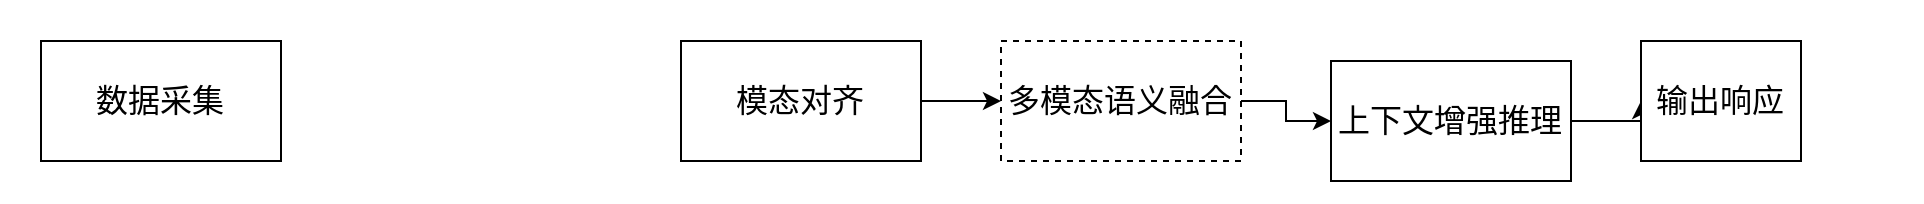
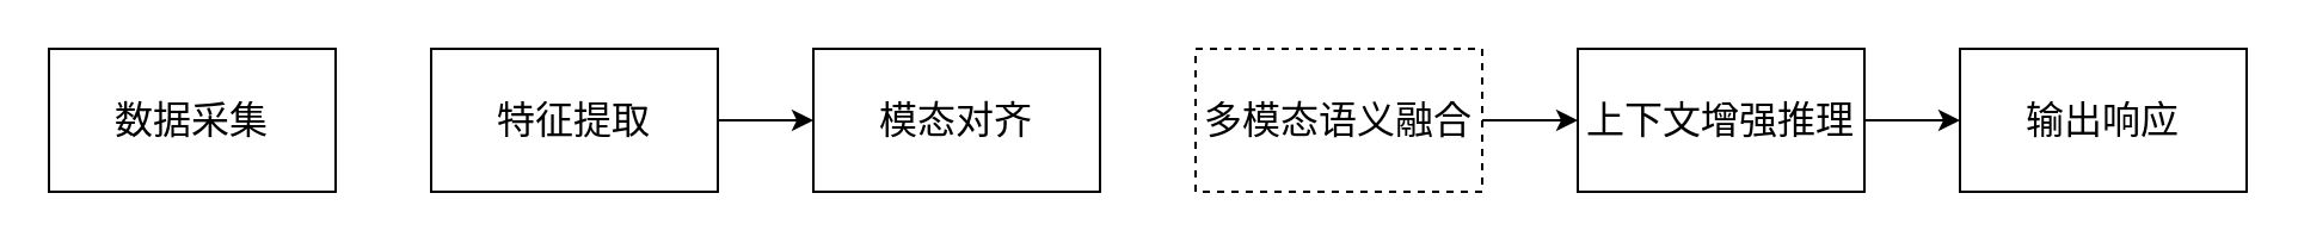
+ <mxCell id="4" value="特征提取" style="rounded=0;whiteSpace=wrap;html=1;fontSize=16;" vertex="1" parent="1"><mxGeometry x="180" y="20" width="120" height="60" as="geometry" /></mxCell>
+ <mxCell id="3" style="edgeStyle=orthogonalEdgeStyle;rounded=0;orthogonalLoop=1;jettySize=auto;html=1;exitX=1;exitY=0.5;exitDx=0;exitDy=0;entryX=0;entryY=0.5;entryDx=0;entryDy=0;" edge="1" parent="1" source="4" target="6"><mxGeometry relative="1" as="geometry" /></mxCell>
- <mxCell id="5" style="edgeStyle=orthogonalEdgeStyle;rounded=0;orthogonalLoop=1;jettySize=auto;html=1;exitX=1;exitY=0.5;exitDx=0;exitDy=0;entryX=0;entryY=0.5;entryDx=0;entryDy=0;" edge="1" parent="1" source="6" target="8"><mxGeometry relative="1" as="geometry" /></mxCell>
- <mxCell id="11" value="输出响应" style="rounded=0;whiteSpace=wrap;html=1;fontSize=16;" vertex="1" parent="1"><mxGeometry x="820" y="20" width="80" height="60" as="geometry" /></mxCell>
+ <mxCell id="11" value="输出响应" style="rounded=0;whiteSpace=wrap;html=1;fontSize=16;" vertex="1" parent="1"><mxGeometry x="820" y="20" width="120" height="60" as="geometry" /></mxCell>
- <mxCell id="10" value="上下文增强推理" style="rounded=0;whiteSpace=wrap;html=1;fontSize=16;" vertex="1" parent="1"><mxGeometry x="665" y="30" width="120" height="60" as="geometry" /></mxCell>
+ <mxCell id="10" value="上下文增强推理" style="rounded=0;whiteSpace=wrap;html=1;fontSize=16;" vertex="1" parent="1"><mxGeometry x="660" y="20" width="120" height="60" as="geometry" /></mxCell>
